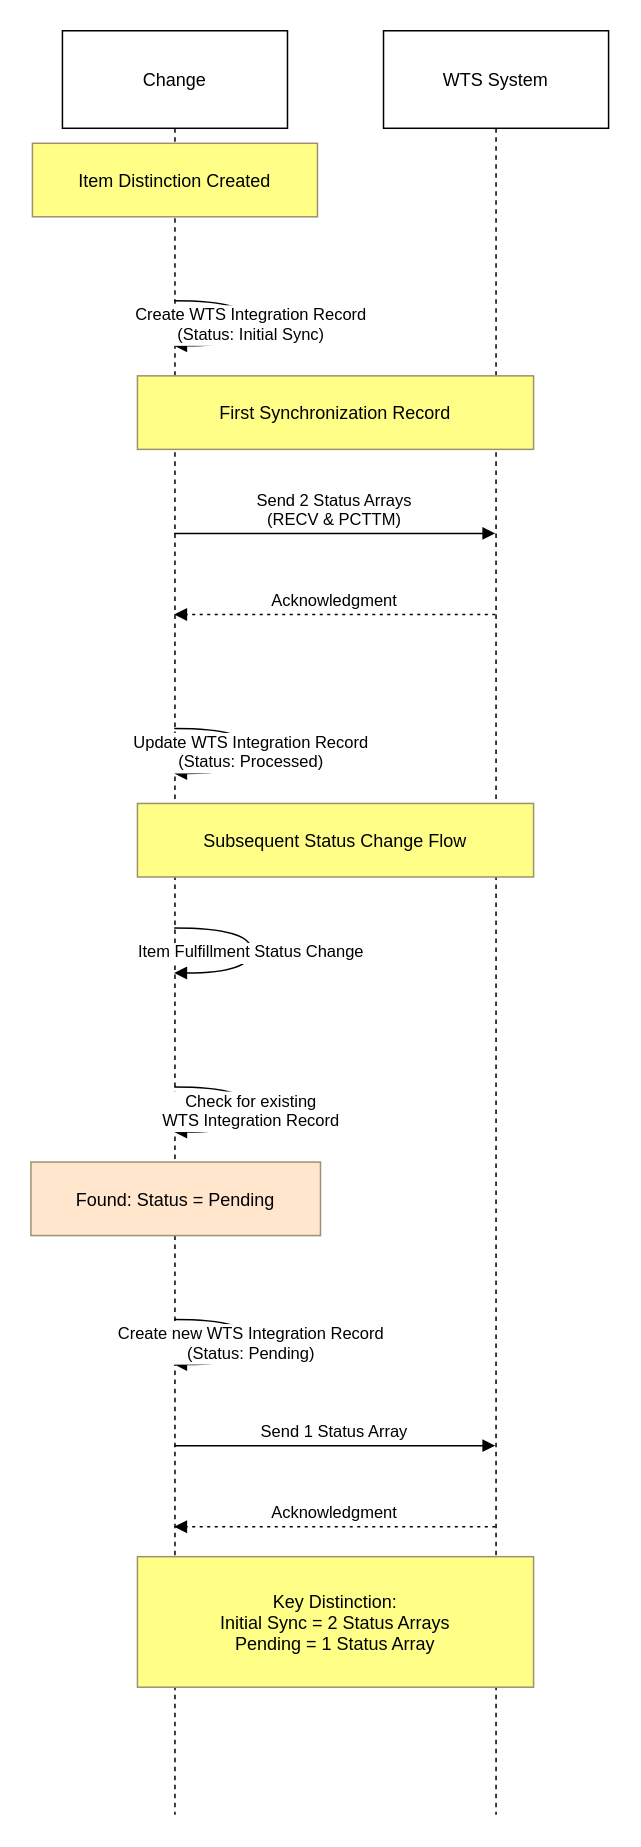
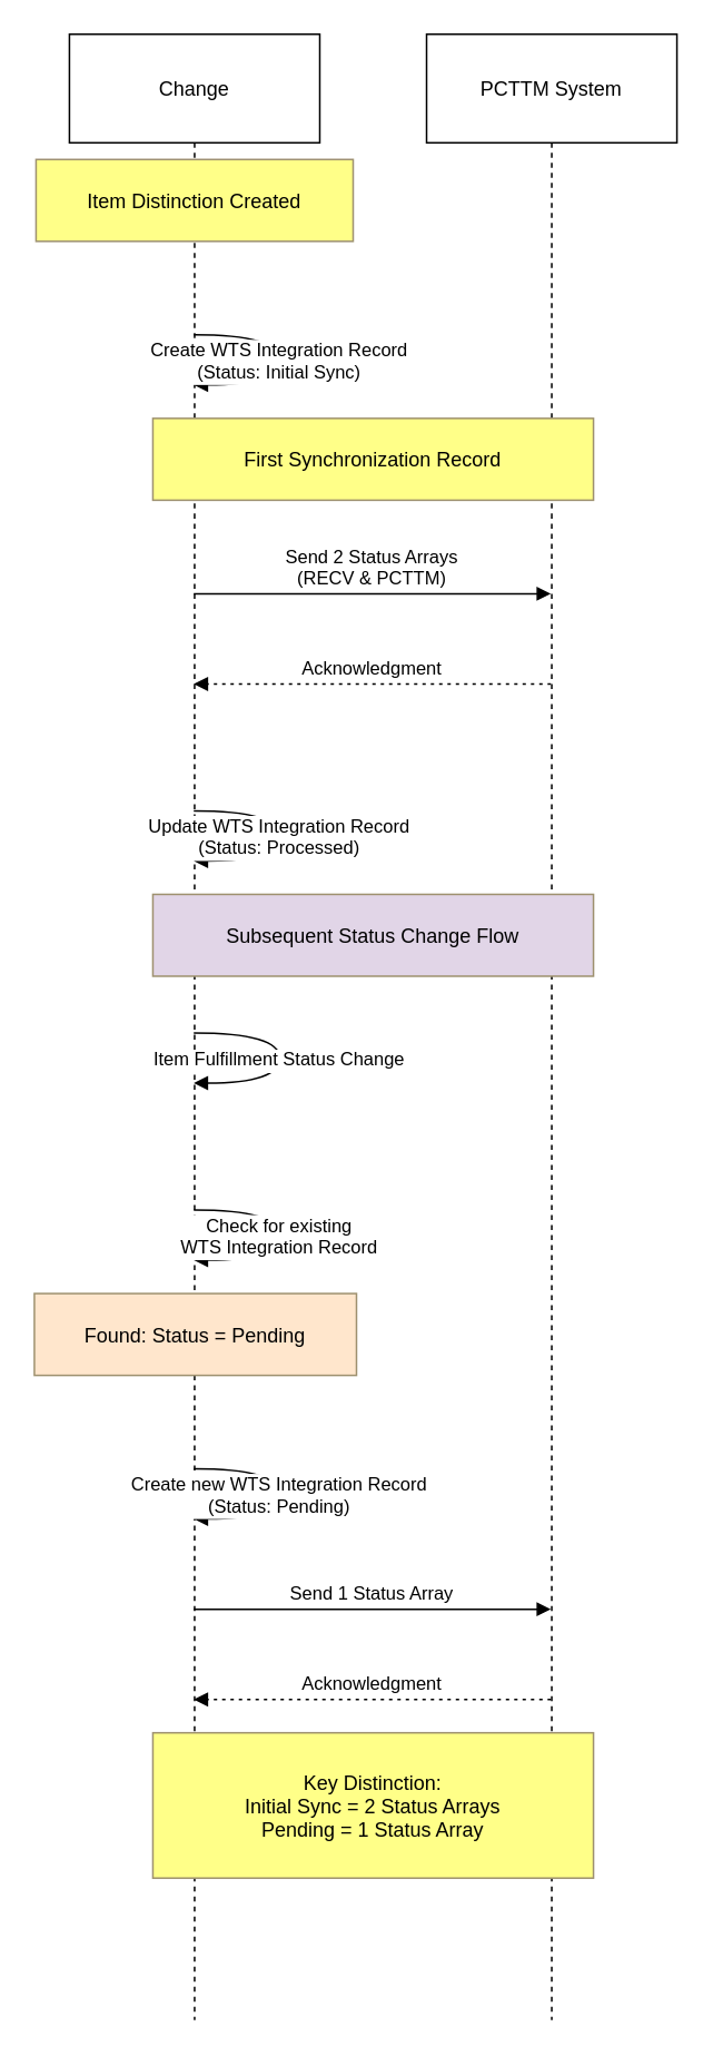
- <mxCell id="3" value="WTS System" style="shape=umlLifeline;perimeter=lifelinePerimeter;whiteSpace=wrap;container=1;dropTarget=0;collapsible=0;recursiveResize=0;outlineConnect=0;portConstraint=eastwest;newEdgeStyle={&quot;edgeStyle&quot;:&quot;elbowEdgeStyle&quot;,&quot;elbow&quot;:&quot;vertical&quot;,&quot;curved&quot;:0,&quot;rounded&quot;:0};size=65;" vertex="1" parent="1"><mxGeometry x="255" y="20" width="150" height="1189" as="geometry" /></mxCell>
+ <mxCell id="3" value="PCTTM System" style="shape=umlLifeline;perimeter=lifelinePerimeter;whiteSpace=wrap;container=1;dropTarget=0;collapsible=0;recursiveResize=0;outlineConnect=0;portConstraint=eastwest;newEdgeStyle={&quot;edgeStyle&quot;:&quot;elbowEdgeStyle&quot;,&quot;elbow&quot;:&quot;vertical&quot;,&quot;curved&quot;:0,&quot;rounded&quot;:0};size=65;" vertex="1" parent="1"><mxGeometry x="255" y="20" width="150" height="1189" as="geometry" /></mxCell>
- <mxCell id="15" value="Subsequent Status Change Flow" style="fillColor=#ffff88;strokeColor=#9E916F;" vertex="1" parent="1"><mxGeometry x="91" y="535" width="264" height="49" as="geometry" /></mxCell>
+ <mxCell id="15" value="Subsequent Status Change Flow" style="fillColor=#e1d5e7;strokeColor=#9E916F;" vertex="1" parent="1"><mxGeometry x="91" y="535" width="264" height="49" as="geometry" /></mxCell>
